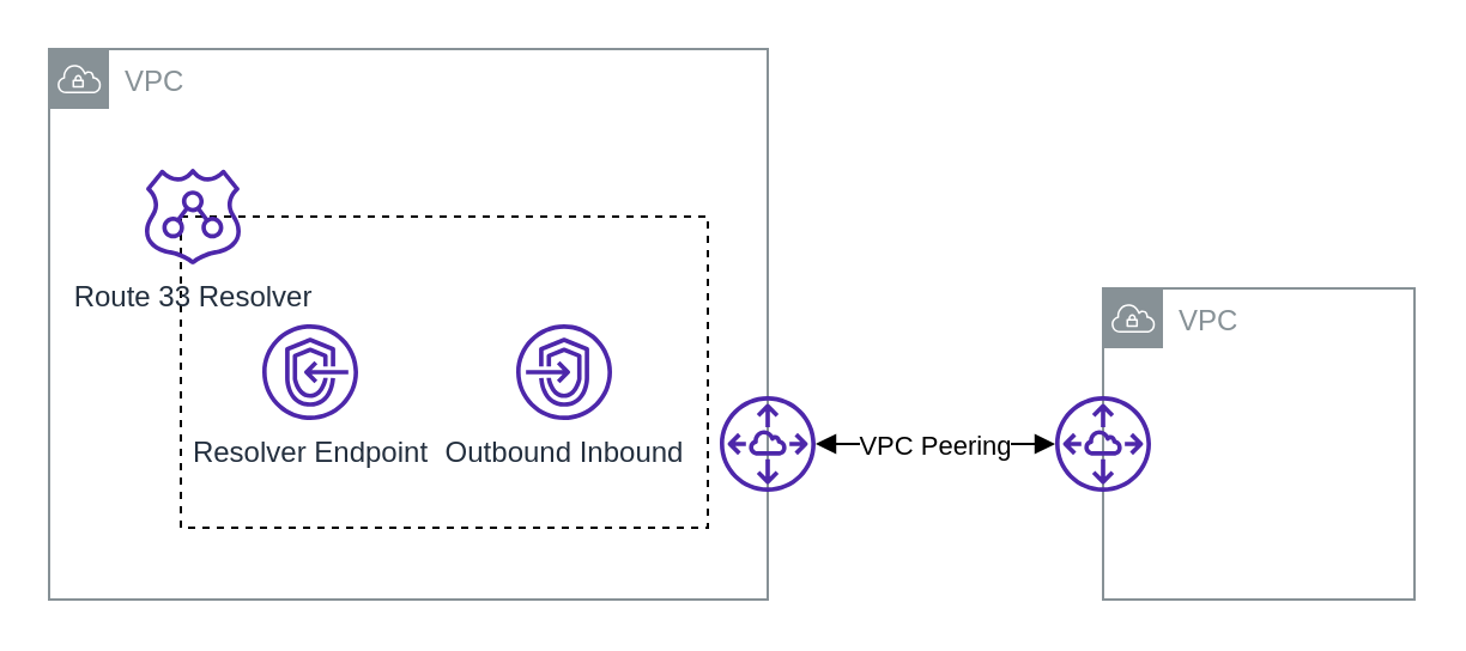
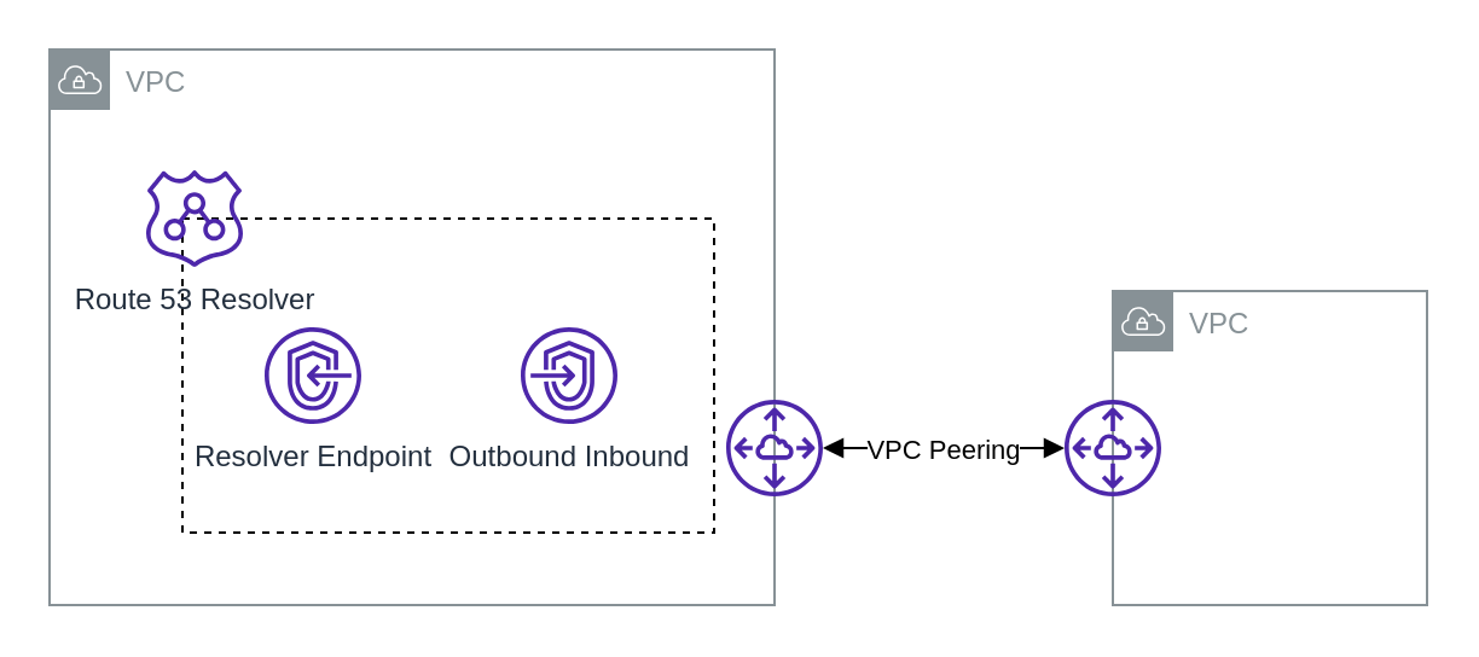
- <mxCell id="4" value="Route 33 Resolver" style="sketch=0;outlineConnect=0;fontColor=#232F3E;gradientColor=none;fillColor=#4D27AA;strokeColor=none;dashed=0;verticalLabelPosition=bottom;verticalAlign=top;align=center;html=1;fontSize=12;fontStyle=0;aspect=fixed;pointerEvents=1;shape=mxgraph.aws4.route_53_resolver;" vertex="1" parent="1"><mxGeometry x="60" y="70" width="40" height="40" as="geometry" /></mxCell>
+ <mxCell id="4" value="Route 53 Resolver" style="sketch=0;outlineConnect=0;fontColor=#232F3E;gradientColor=none;fillColor=#4D27AA;strokeColor=none;dashed=0;verticalLabelPosition=bottom;verticalAlign=top;align=center;html=1;fontSize=12;fontStyle=0;aspect=fixed;pointerEvents=1;shape=mxgraph.aws4.route_53_resolver;" vertex="1" parent="1"><mxGeometry x="60" y="70" width="40" height="40" as="geometry" /></mxCell>
